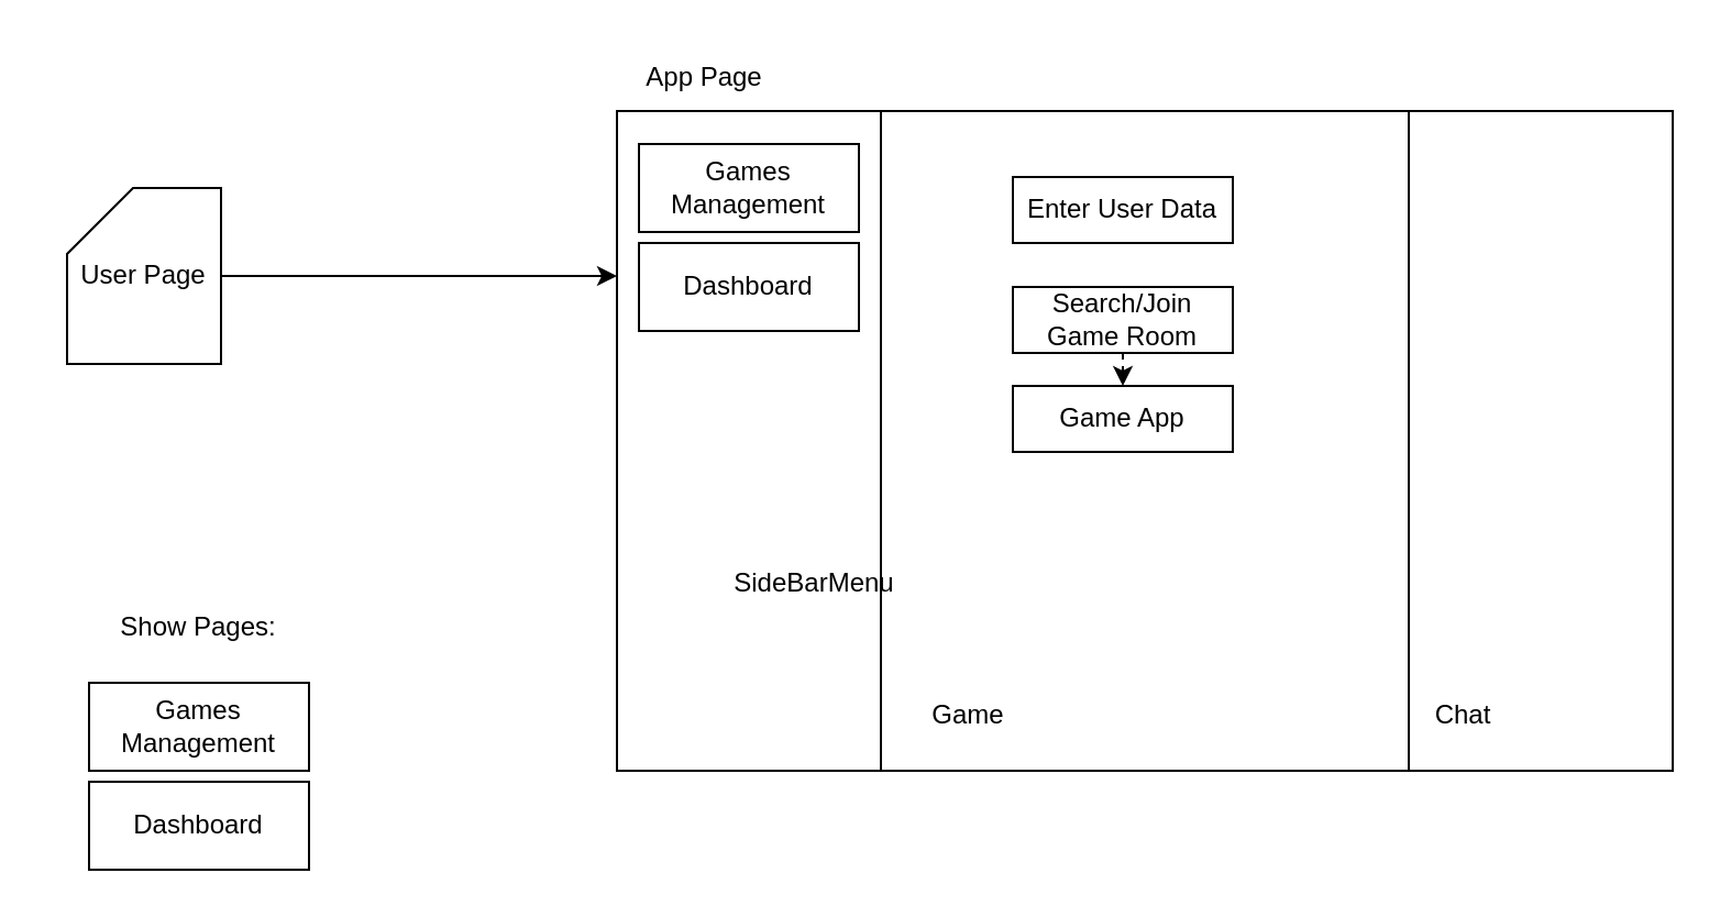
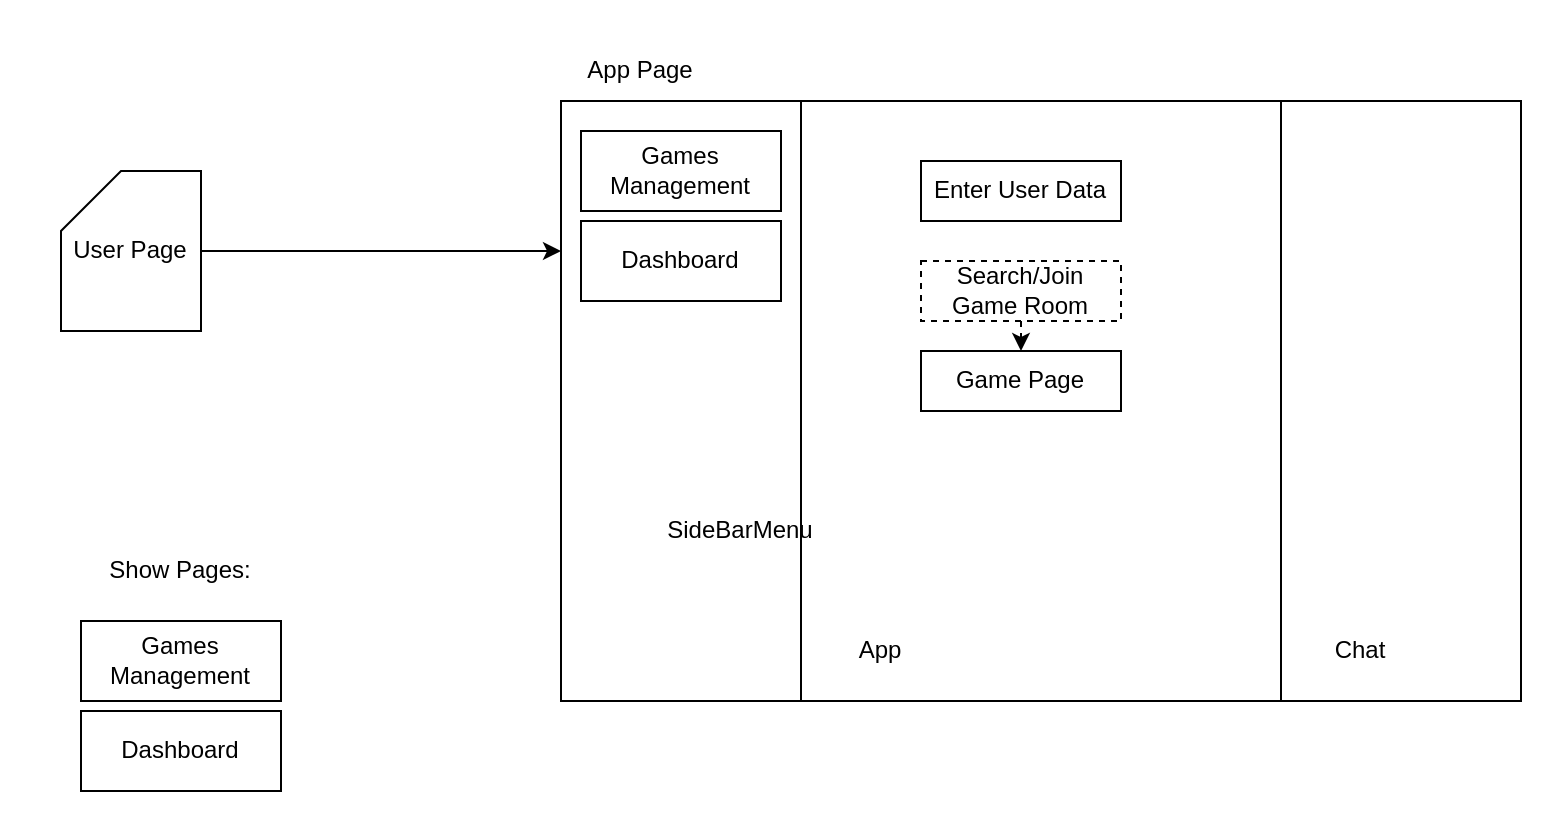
- <mxCell id="15" value="Search/Join Game Room" style="rounded=0;whiteSpace=wrap;html=1;" vertex="1" parent="1"><mxGeometry x="460" y="130" width="100" height="30" as="geometry" /></mxCell>
+ <mxCell id="15" value="Search/Join Game Room" style="rounded=0;whiteSpace=wrap;html=1;dashed=1;" vertex="1" parent="1"><mxGeometry x="460" y="130" width="100" height="30" as="geometry" /></mxCell>
- <mxCell id="16" value="Game App" style="rounded=0;whiteSpace=wrap;html=1;" vertex="1" parent="1"><mxGeometry x="460" y="175" width="100" height="30" as="geometry" /></mxCell>
+ <mxCell id="16" value="Game Page" style="rounded=0;whiteSpace=wrap;html=1;" vertex="1" parent="1"><mxGeometry x="460" y="175" width="100" height="30" as="geometry" /></mxCell>
- <mxCell id="8" value="Game" style="text;html=1;strokeColor=none;fillColor=none;align=center;verticalAlign=middle;whiteSpace=wrap;rounded=0;" vertex="1" parent="1"><mxGeometry x="410" y="310" width="60" height="30" as="geometry" /></mxCell>
+ <mxCell id="8" value="App" style="text;html=1;strokeColor=none;fillColor=none;align=center;verticalAlign=middle;whiteSpace=wrap;rounded=0;" vertex="1" parent="1"><mxGeometry x="410" y="310" width="60" height="30" as="geometry" /></mxCell>
- <mxCell id="11" value="Chat" style="text;html=1;strokeColor=none;fillColor=none;align=center;verticalAlign=middle;whiteSpace=wrap;rounded=0;" vertex="1" parent="1"><mxGeometry x="635" y="310" width="60" height="30" as="geometry" /></mxCell>
+ <mxCell id="11" value="Chat" style="text;html=1;strokeColor=none;fillColor=none;align=center;verticalAlign=middle;whiteSpace=wrap;rounded=0;" vertex="1" parent="1"><mxGeometry x="650" y="310" width="60" height="30" as="geometry" /></mxCell>
